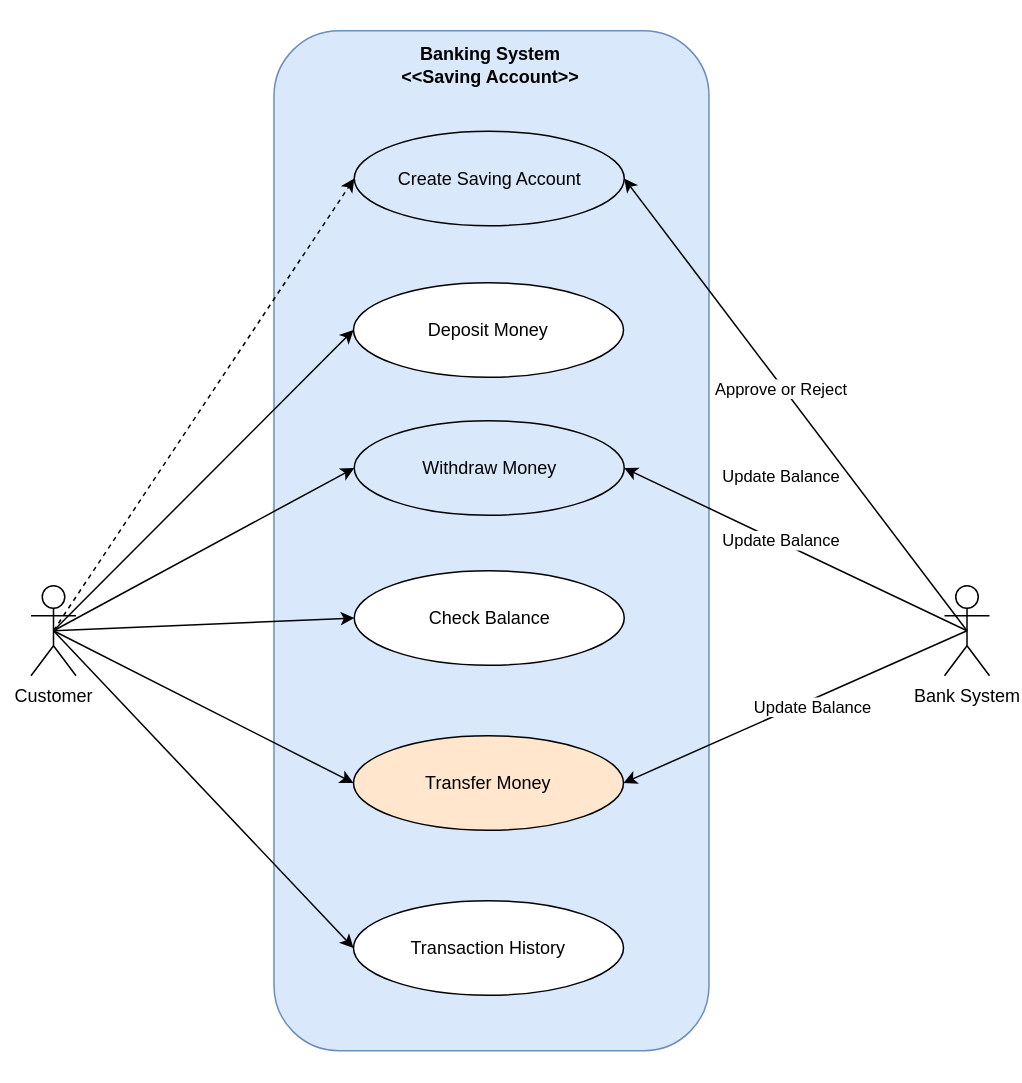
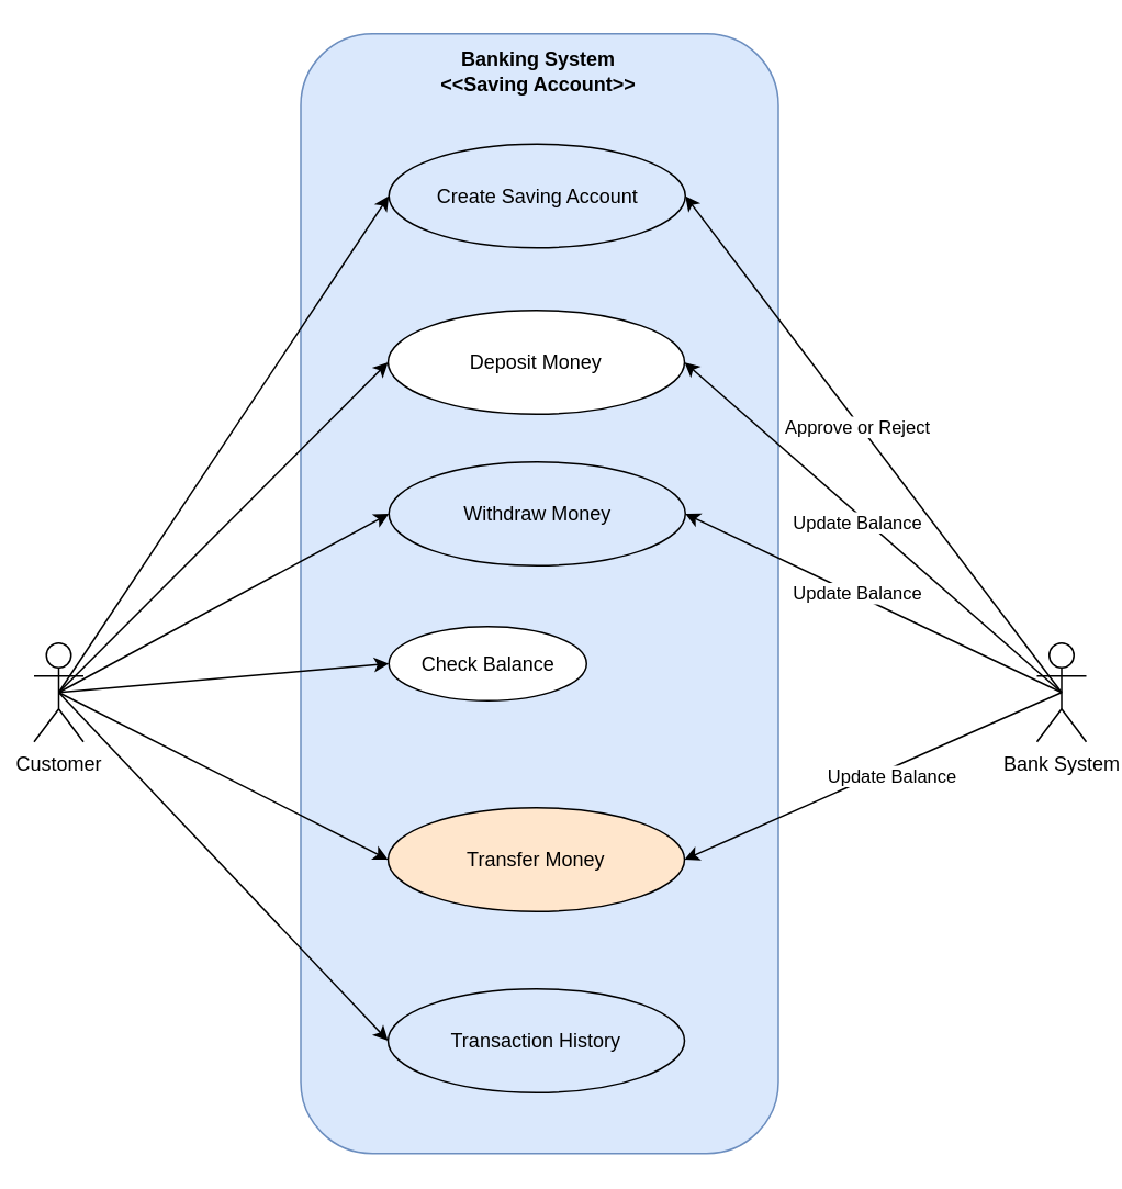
+ <mxCell id="18" value="" style="endArrow=classic;html=1;rounded=0;entryX=1;entryY=0.5;entryDx=0;entryDy=0;exitX=0.5;exitY=0.5;exitDx=0;exitDy=0;exitPerimeter=0;" edge="1" parent="1" source="17" target="6"><mxGeometry width="50" height="50" relative="1" as="geometry"><mxPoint x="490" y="308" as="sourcePoint" /><mxPoint x="691" y="300" as="targetPoint" /></mxGeometry></mxCell>
- <mxCell id="11" value="" style="endArrow=classic;html=1;rounded=0;entryX=0;entryY=0.5;entryDx=0;entryDy=0;exitX=0.5;exitY=0.5;exitDx=0;exitDy=0;exitPerimeter=0;dashed=1;" edge="1" parent="1" source="4" target="5"><mxGeometry width="50" height="50" relative="1" as="geometry"><mxPoint x="170" y="200" as="sourcePoint" /><mxPoint x="220" y="150" as="targetPoint" /></mxGeometry></mxCell>
+ <mxCell id="11" value="" style="endArrow=classic;html=1;rounded=0;entryX=0;entryY=0.5;entryDx=0;entryDy=0;exitX=0.5;exitY=0.5;exitDx=0;exitDy=0;exitPerimeter=0;" edge="1" parent="1" source="4" target="5"><mxGeometry width="50" height="50" relative="1" as="geometry"><mxPoint x="170" y="200" as="sourcePoint" /><mxPoint x="220" y="150" as="targetPoint" /></mxGeometry></mxCell>
- <mxCell id="8" value="Check Balance" style="ellipse;whiteSpace=wrap;html=1;" vertex="1" parent="1"><mxGeometry x="235.5" y="380" width="180" height="63" as="geometry" /></mxCell>
+ <mxCell id="8" value="Check Balance" style="ellipse;whiteSpace=wrap;html=1;" vertex="1" parent="1"><mxGeometry x="235.5" y="380" width="120" height="45" as="geometry" /></mxCell>
- <mxCell id="10" value="Transaction History" style="ellipse;whiteSpace=wrap;html=1;" vertex="1" parent="1"><mxGeometry x="235" y="600" width="180" height="63" as="geometry" /></mxCell>
+ <mxCell id="10" value="Transaction History" style="ellipse;whiteSpace=wrap;html=1;fillColor=#dae8fc;" vertex="1" parent="1"><mxGeometry x="235" y="600" width="180" height="63" as="geometry" /></mxCell>
